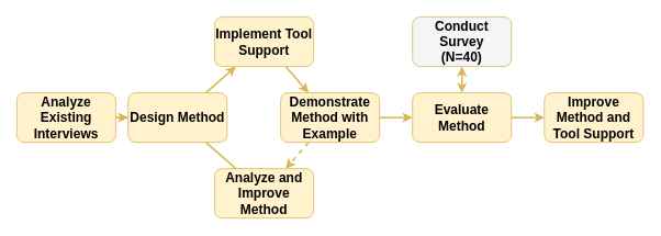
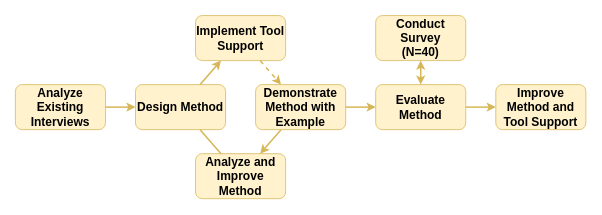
- <mxCell id="14" value="Conduct&lt;br style=&quot;font-size: 16px;&quot;&gt;Survey&lt;br style=&quot;font-size: 16px;&quot;&gt;(N=40)" style="rounded=1;whiteSpace=wrap;html=1;fillColor=#f5f5f5;strokeColor=#d6b656;fontStyle=1;fontSize=16;" parent="1" vertex="1"><mxGeometry x="500" y="20" width="120" height="60" as="geometry" /></mxCell>
+ <mxCell id="14" value="Conduct&lt;br style=&quot;font-size: 16px;&quot;&gt;Survey&lt;br style=&quot;font-size: 16px;&quot;&gt;(N=40)" style="rounded=1;whiteSpace=wrap;html=1;fillColor=#fff2cc;strokeColor=#d6b656;fontStyle=1;fontSize=16;" parent="1" vertex="1"><mxGeometry x="500" y="20" width="120" height="60" as="geometry" /></mxCell>
- <mxCell id="6" value="" style="rounded=0;orthogonalLoop=1;jettySize=auto;html=1;fontSize=16;endSize=6;startSize=6;jumpSize=6;strokeWidth=2;fillColor=#fff2cc;strokeColor=#d6b656;" parent="1" source="7" target="10" edge="1"><mxGeometry relative="1" as="geometry" /></mxCell>
+ <mxCell id="6" value="" style="rounded=0;orthogonalLoop=1;jettySize=auto;html=1;fontSize=16;endSize=6;startSize=6;jumpSize=6;strokeWidth=2;fillColor=#fff2cc;strokeColor=#d6b656;dashed=1;" parent="1" source="7" target="10" edge="1"><mxGeometry relative="1" as="geometry" /></mxCell>
- <mxCell id="5" value="Design Method" style="rounded=1;whiteSpace=wrap;html=1;fillColor=#fff2cc;strokeColor=#d6b656;fontStyle=1;fontSize=16;" parent="1" vertex="1"><mxGeometry x="155" y="112" width="120" height="60" as="geometry" /></mxCell>
+ <mxCell id="5" value="Design Method" style="rounded=1;whiteSpace=wrap;html=1;fillColor=#fff2cc;strokeColor=#d6b656;fontStyle=1;fontSize=16;" parent="1" vertex="1"><mxGeometry x="180" y="112" width="120" height="60" as="geometry" /></mxCell>
- <mxCell id="8" value="" style="rounded=0;orthogonalLoop=1;jettySize=auto;html=1;fontSize=16;endSize=6;startSize=6;jumpSize=6;strokeWidth=2;fillColor=#fff2cc;strokeColor=#d6b656;dashed=1;" parent="1" source="10" target="16" edge="1"><mxGeometry relative="1" as="geometry" /></mxCell>
+ <mxCell id="8" value="" style="rounded=0;orthogonalLoop=1;jettySize=auto;html=1;fontSize=16;endSize=6;startSize=6;jumpSize=6;strokeWidth=2;fillColor=#fff2cc;strokeColor=#d6b656;" parent="1" source="10" target="16" edge="1"><mxGeometry relative="1" as="geometry" /></mxCell>
